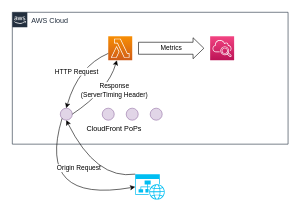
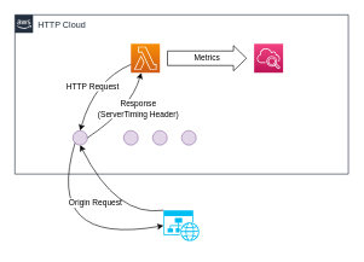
- <mxCell id="2" value="AWS Cloud" style="points=[[0,0],[0.25,0],[0.5,0],[0.75,0],[1,0],[1,0.25],[1,0.5],[1,0.75],[1,1],[0.75,1],[0.5,1],[0.25,1],[0,1],[0,0.75],[0,0.5],[0,0.25]];outlineConnect=0;gradientColor=none;html=1;whiteSpace=wrap;fontSize=12;fontStyle=0;container=1;pointerEvents=0;collapsible=0;recursiveResize=0;shape=mxgraph.aws4.group;grIcon=mxgraph.aws4.group_aws_cloud_alt;strokeColor=#232F3E;fillColor=none;verticalAlign=top;align=left;spacingLeft=30;fontColor=#232F3E;dashed=0;" vertex="1" parent="1"><mxGeometry x="20" y="20" width="460" height="220" as="geometry" /></mxCell>
+ <mxCell id="2" value="HTTP Cloud" style="points=[[0,0],[0.25,0],[0.5,0],[0.75,0],[1,0],[1,0.25],[1,0.5],[1,0.75],[1,1],[0.75,1],[0.5,1],[0.25,1],[0,1],[0,0.75],[0,0.5],[0,0.25]];outlineConnect=0;gradientColor=none;html=1;whiteSpace=wrap;fontSize=12;fontStyle=0;container=1;pointerEvents=0;collapsible=0;recursiveResize=0;shape=mxgraph.aws4.group;grIcon=mxgraph.aws4.group_aws_cloud_alt;strokeColor=#232F3E;fillColor=none;verticalAlign=top;align=left;spacingLeft=30;fontColor=#232F3E;dashed=0;" vertex="1" parent="1"><mxGeometry x="20" y="20" width="460" height="220" as="geometry" /></mxCell>
- <mxCell id="12" value="CloudFront PoPs" style="text;html=1;strokeColor=none;fillColor=none;align=center;verticalAlign=middle;whiteSpace=wrap;rounded=0;" vertex="1" parent="2"><mxGeometry x="120" y="180" width="100" height="30" as="geometry" /></mxCell>
